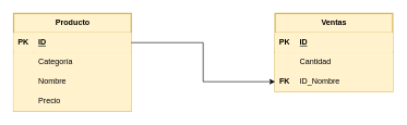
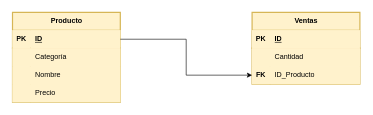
- <mxCell id="24" value="ID_Nombre" style="shape=partialRectangle;connectable=0;fillColor=#fff2cc;top=0;left=0;bottom=0;right=0;align=left;spacingLeft=6;overflow=hidden;whiteSpace=wrap;html=1;strokeColor=#d6b656;strokeWidth=2;" vertex="1" parent="22"><mxGeometry x="30" width="150" height="30" as="geometry"><mxRectangle width="150" height="30" as="alternateBounds" /></mxGeometry></mxCell>
+ <mxCell id="24" value="ID_Producto" style="shape=partialRectangle;connectable=0;fillColor=#fff2cc;top=0;left=0;bottom=0;right=0;align=left;spacingLeft=6;overflow=hidden;whiteSpace=wrap;html=1;strokeColor=#d6b656;strokeWidth=2;" vertex="1" parent="22"><mxGeometry x="30" width="150" height="30" as="geometry"><mxRectangle width="150" height="30" as="alternateBounds" /></mxGeometry></mxCell>
